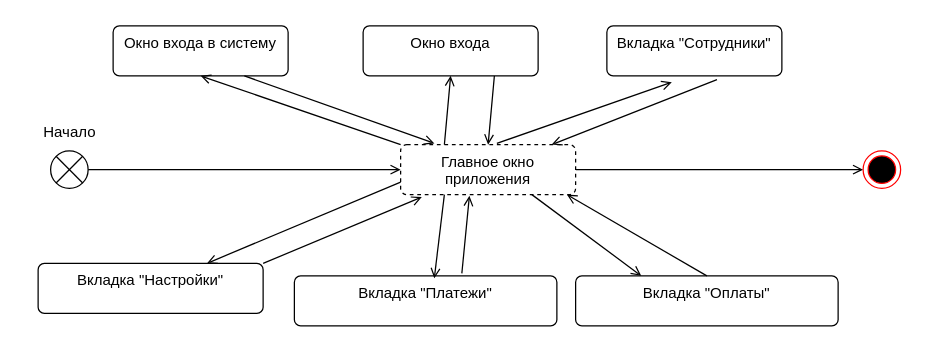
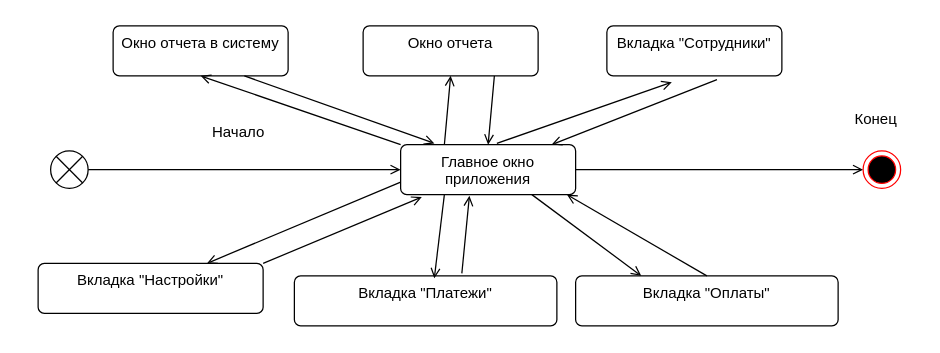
- <mxCell id="6" value="Окно входа в систему" style="html=1;align=center;verticalAlign=top;rounded=1;absoluteArcSize=1;arcSize=10;dashed=0;whiteSpace=wrap;" parent="1" vertex="1"><mxGeometry x="90" y="20" width="140" height="40" as="geometry" /></mxCell>
+ <mxCell id="6" value="Окно отчета в систему" style="html=1;align=center;verticalAlign=top;rounded=1;absoluteArcSize=1;arcSize=10;dashed=0;whiteSpace=wrap;" parent="1" vertex="1"><mxGeometry x="90" y="20" width="140" height="40" as="geometry" /></mxCell>
- <mxCell id="24" value="Окно входа" style="html=1;align=center;verticalAlign=top;rounded=1;absoluteArcSize=1;arcSize=10;dashed=0;whiteSpace=wrap;" parent="1" vertex="1"><mxGeometry x="290" y="20" width="140" height="40" as="geometry" /></mxCell>
+ <mxCell id="24" value="Окно отчета" style="html=1;align=center;verticalAlign=top;rounded=1;absoluteArcSize=1;arcSize=10;dashed=0;whiteSpace=wrap;" parent="1" vertex="1"><mxGeometry x="290" y="20" width="140" height="40" as="geometry" /></mxCell>
+ <mxCell id="18" value="Конец" style="text;html=1;align=center;verticalAlign=middle;resizable=0;points=[];autosize=1;strokeColor=none;fillColor=none;" parent="1" vertex="1"><mxGeometry x="670" y="80" width="60" height="30" as="geometry" /></mxCell>
- <mxCell id="17" value="Начало" style="text;html=1;align=center;verticalAlign=middle;resizable=0;points=[];autosize=1;strokeColor=none;fillColor=none;" parent="1" vertex="1"><mxGeometry x="20" y="90" width="70" height="30" as="geometry" /></mxCell>
+ <mxCell id="17" value="Начало" style="text;html=1;align=center;verticalAlign=middle;resizable=0;points=[];autosize=1;strokeColor=none;fillColor=none;" parent="1" vertex="1"><mxGeometry x="155" y="90" width="70" height="30" as="geometry" /></mxCell>
- <mxCell id="4" value="Главное окно приложения" style="html=1;align=center;verticalAlign=top;rounded=1;absoluteArcSize=1;arcSize=10;dashed=1;whiteSpace=wrap;" parent="1" vertex="1"><mxGeometry x="320" y="115" width="140" height="40" as="geometry" /></mxCell>
+ <mxCell id="4" value="Главное окно приложения" style="html=1;align=center;verticalAlign=top;rounded=1;absoluteArcSize=1;arcSize=10;dashed=0;whiteSpace=wrap;" parent="1" vertex="1"><mxGeometry x="320" y="115" width="140" height="40" as="geometry" /></mxCell>
